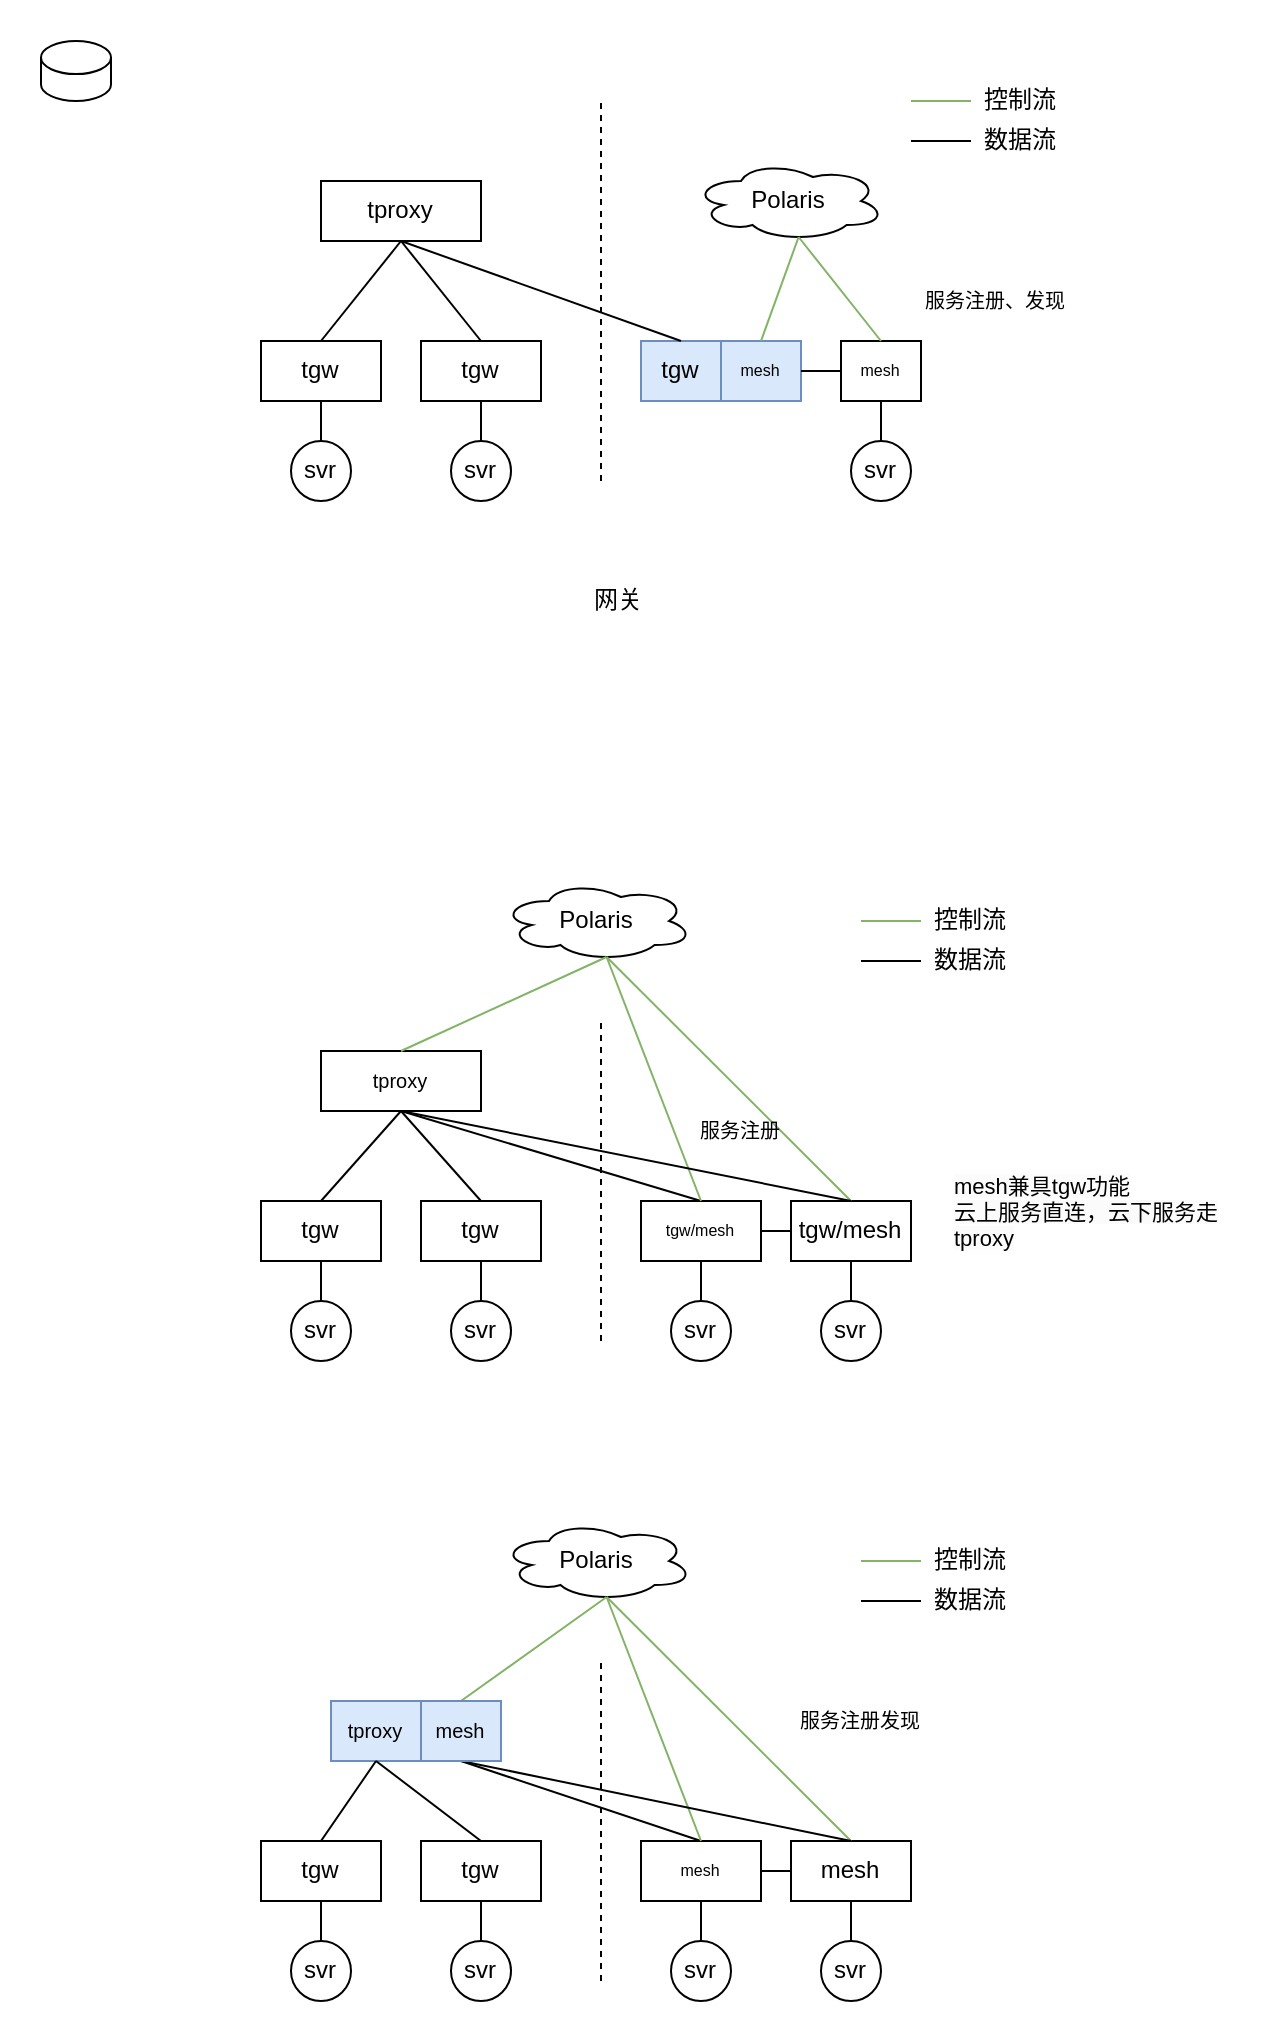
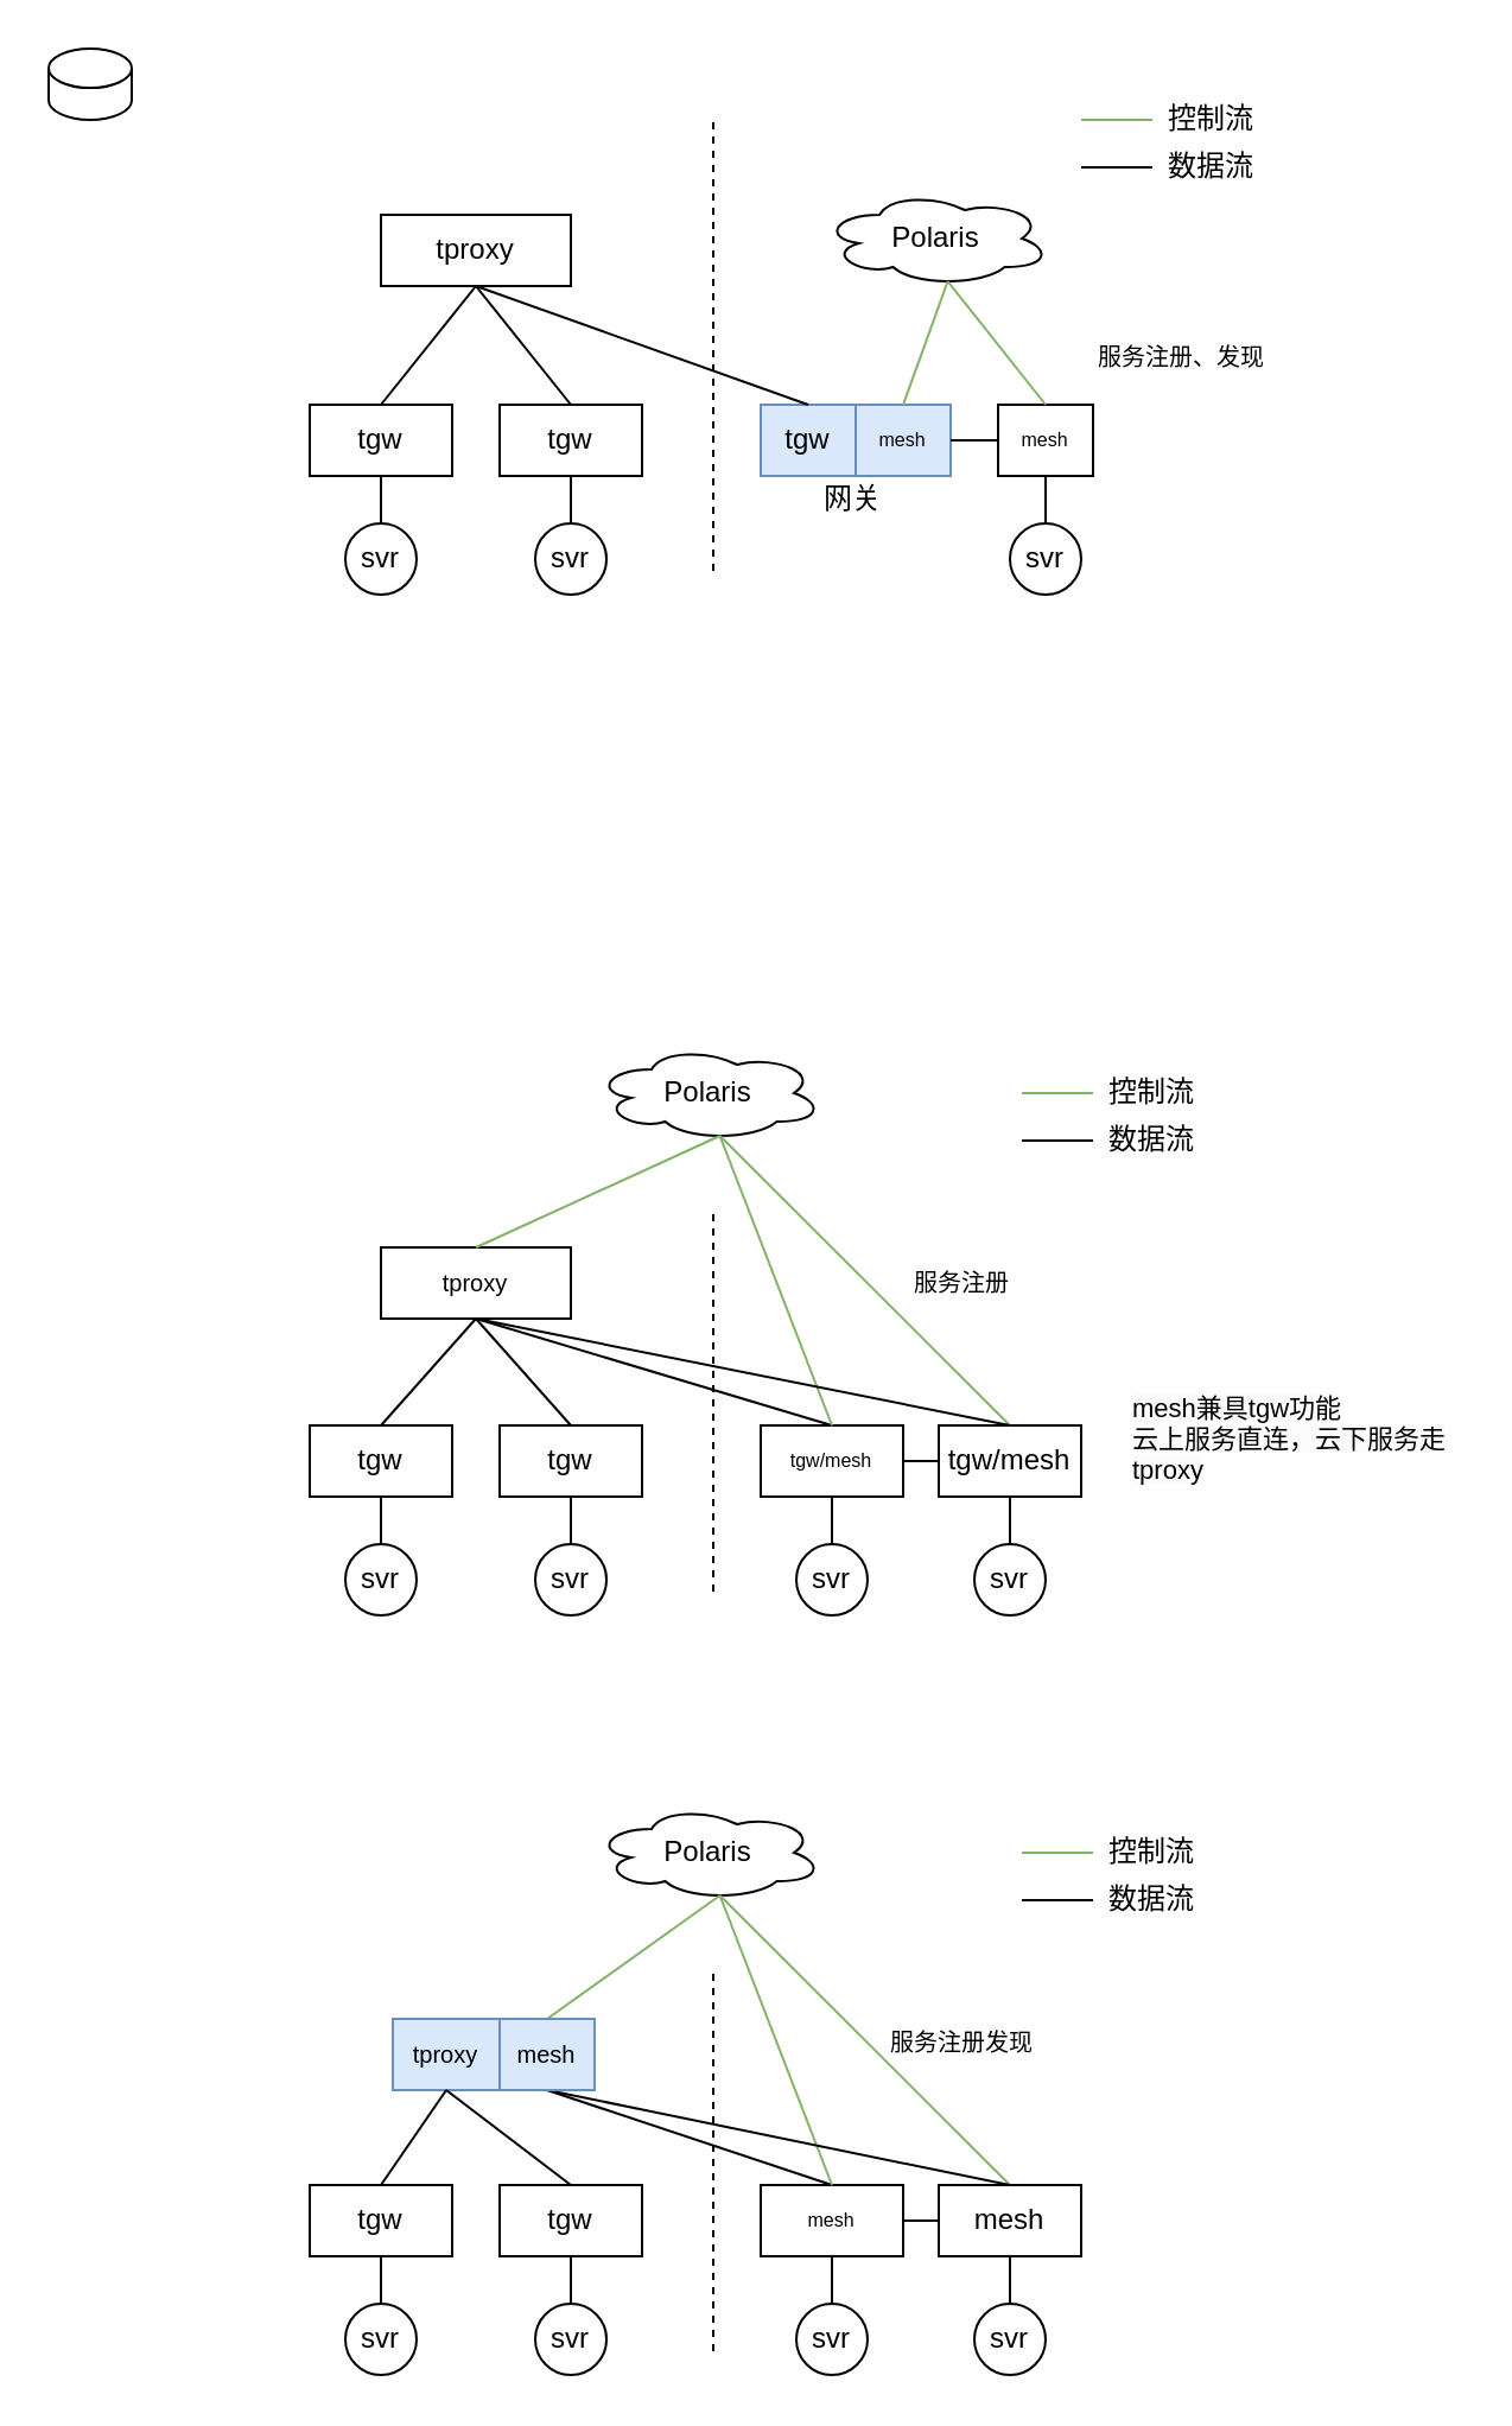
- <mxCell id="51" value="网关" style="text;html=1;strokeColor=none;fillColor=none;align=center;verticalAlign=middle;whiteSpace=wrap;rounded=0;" parent="1" vertex="1"><mxGeometry x="284" y="290" width="50" height="20" as="geometry" /></mxCell>
+ <mxCell id="51" value="网关" style="text;html=1;strokeColor=none;fillColor=none;align=center;verticalAlign=middle;whiteSpace=wrap;rounded=0;" parent="1" vertex="1"><mxGeometry x="334" y="200" width="50" height="20" as="geometry" /></mxCell>
- <mxCell id="56" value="服务注册" style="text;strokeColor=none;fillColor=none;align=center;verticalAlign=middle;whiteSpace=wrap;rounded=0;fontSize=10;" parent="1" vertex="1"><mxGeometry x="330" y="555" width="80" height="20" as="geometry" /></mxCell>
+ <mxCell id="56" value="服务注册" style="text;strokeColor=none;fillColor=none;align=center;verticalAlign=middle;whiteSpace=wrap;rounded=0;fontSize=10;" parent="1" vertex="1"><mxGeometry x="365" y="530" width="80" height="20" as="geometry" /></mxCell>
- <mxCell id="85" value="服务注册发现" style="text;strokeColor=none;fillColor=none;align=center;verticalAlign=middle;whiteSpace=wrap;rounded=0;fontSize=10;" parent="1" vertex="1"><mxGeometry x="390" y="850" width="80" height="20" as="geometry" /></mxCell>
+ <mxCell id="85" value="服务注册发现" style="text;strokeColor=none;fillColor=none;align=center;verticalAlign=middle;whiteSpace=wrap;rounded=0;fontSize=10;" parent="1" vertex="1"><mxGeometry x="365" y="850" width="80" height="20" as="geometry" /></mxCell>
